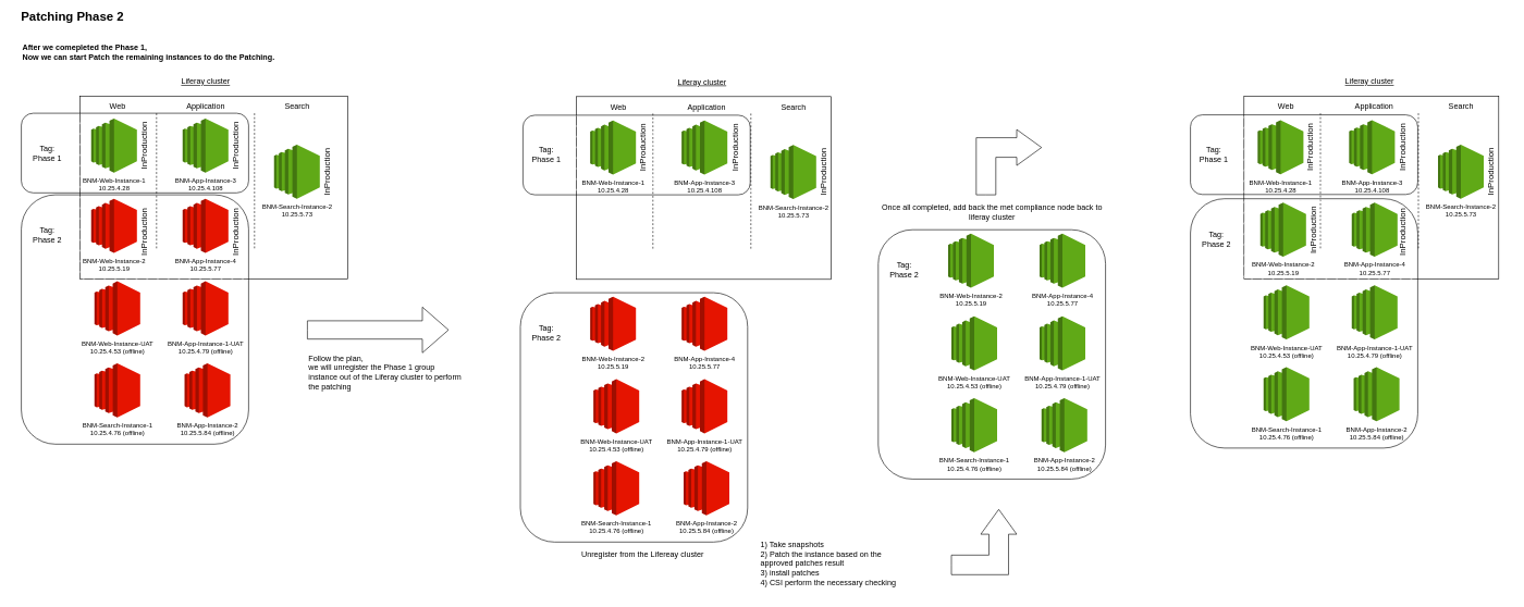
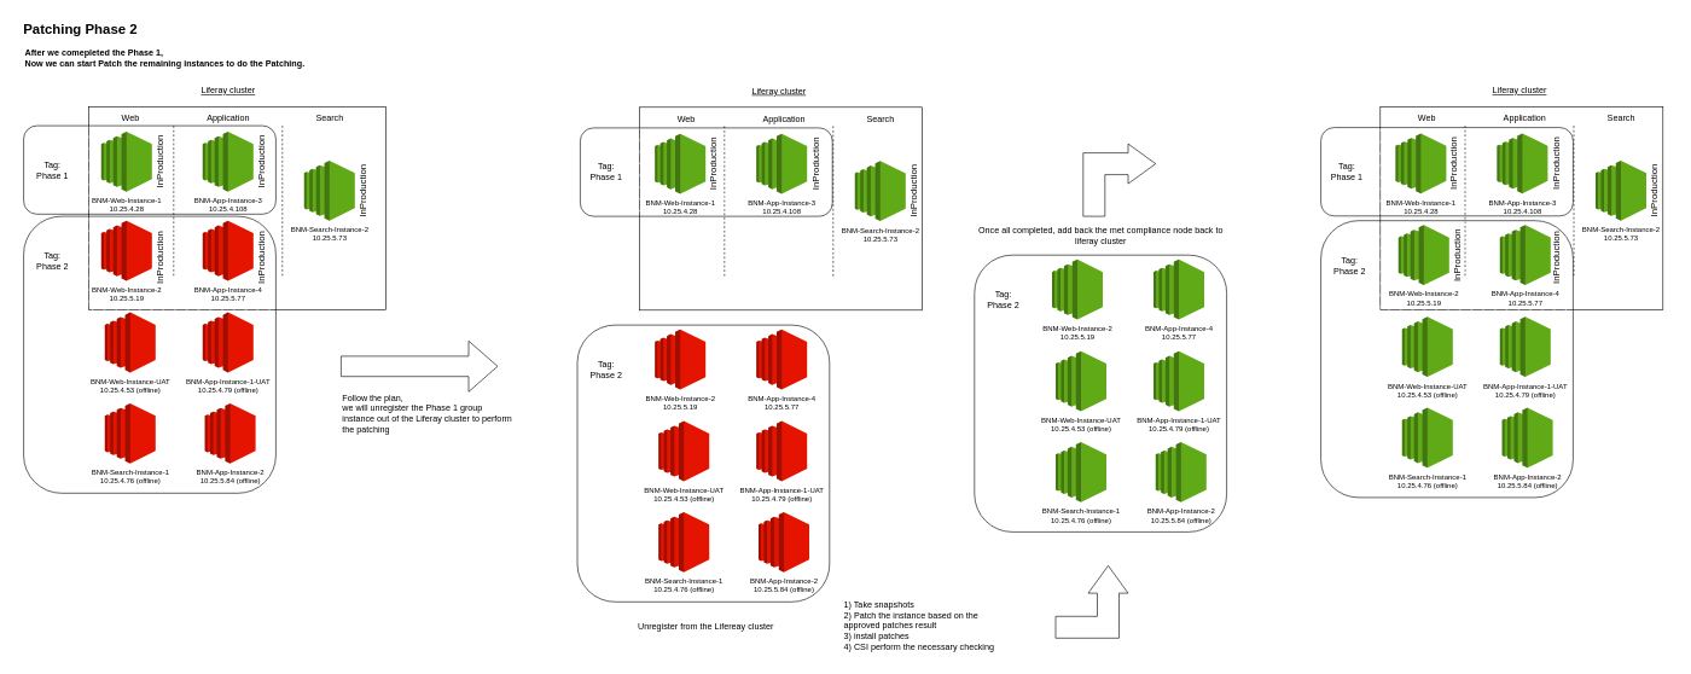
- <mxCell id="3" value="Patching Phase 2" style="text;html=1;align=center;verticalAlign=middle;resizable=0;points=[];autosize=1;strokeColor=none;fillColor=none;fontStyle=1;fontSize=19;" parent="1" vertex="1"><mxGeometry x="20" y="5" width="180" height="40" as="geometry" /></mxCell>
+ <mxCell id="3" value="Patching Phase 2" style="text;html=1;align=center;verticalAlign=middle;resizable=0;points=[];autosize=1;strokeColor=none;fillColor=none;fontStyle=1;fontSize=19;" parent="1" vertex="1"><mxGeometry x="20" y="20" width="180" height="40" as="geometry" /></mxCell>
- <mxCell id="40" value="Unregister from the Lifereay cluster" style="text;html=1;align=center;verticalAlign=middle;resizable=0;points=[];autosize=1;strokeColor=none;fillColor=none;" parent="1" vertex="1"><mxGeometry x="878" y="835" width="210" height="30" as="geometry" /></mxCell>
+ <mxCell id="40" value="Unregister from the Lifereay cluster" style="text;html=1;align=center;verticalAlign=middle;resizable=0;points=[];autosize=1;strokeColor=none;fillColor=none;" parent="1" vertex="1"><mxGeometry x="868" y="850" width="210" height="30" as="geometry" /></mxCell>
